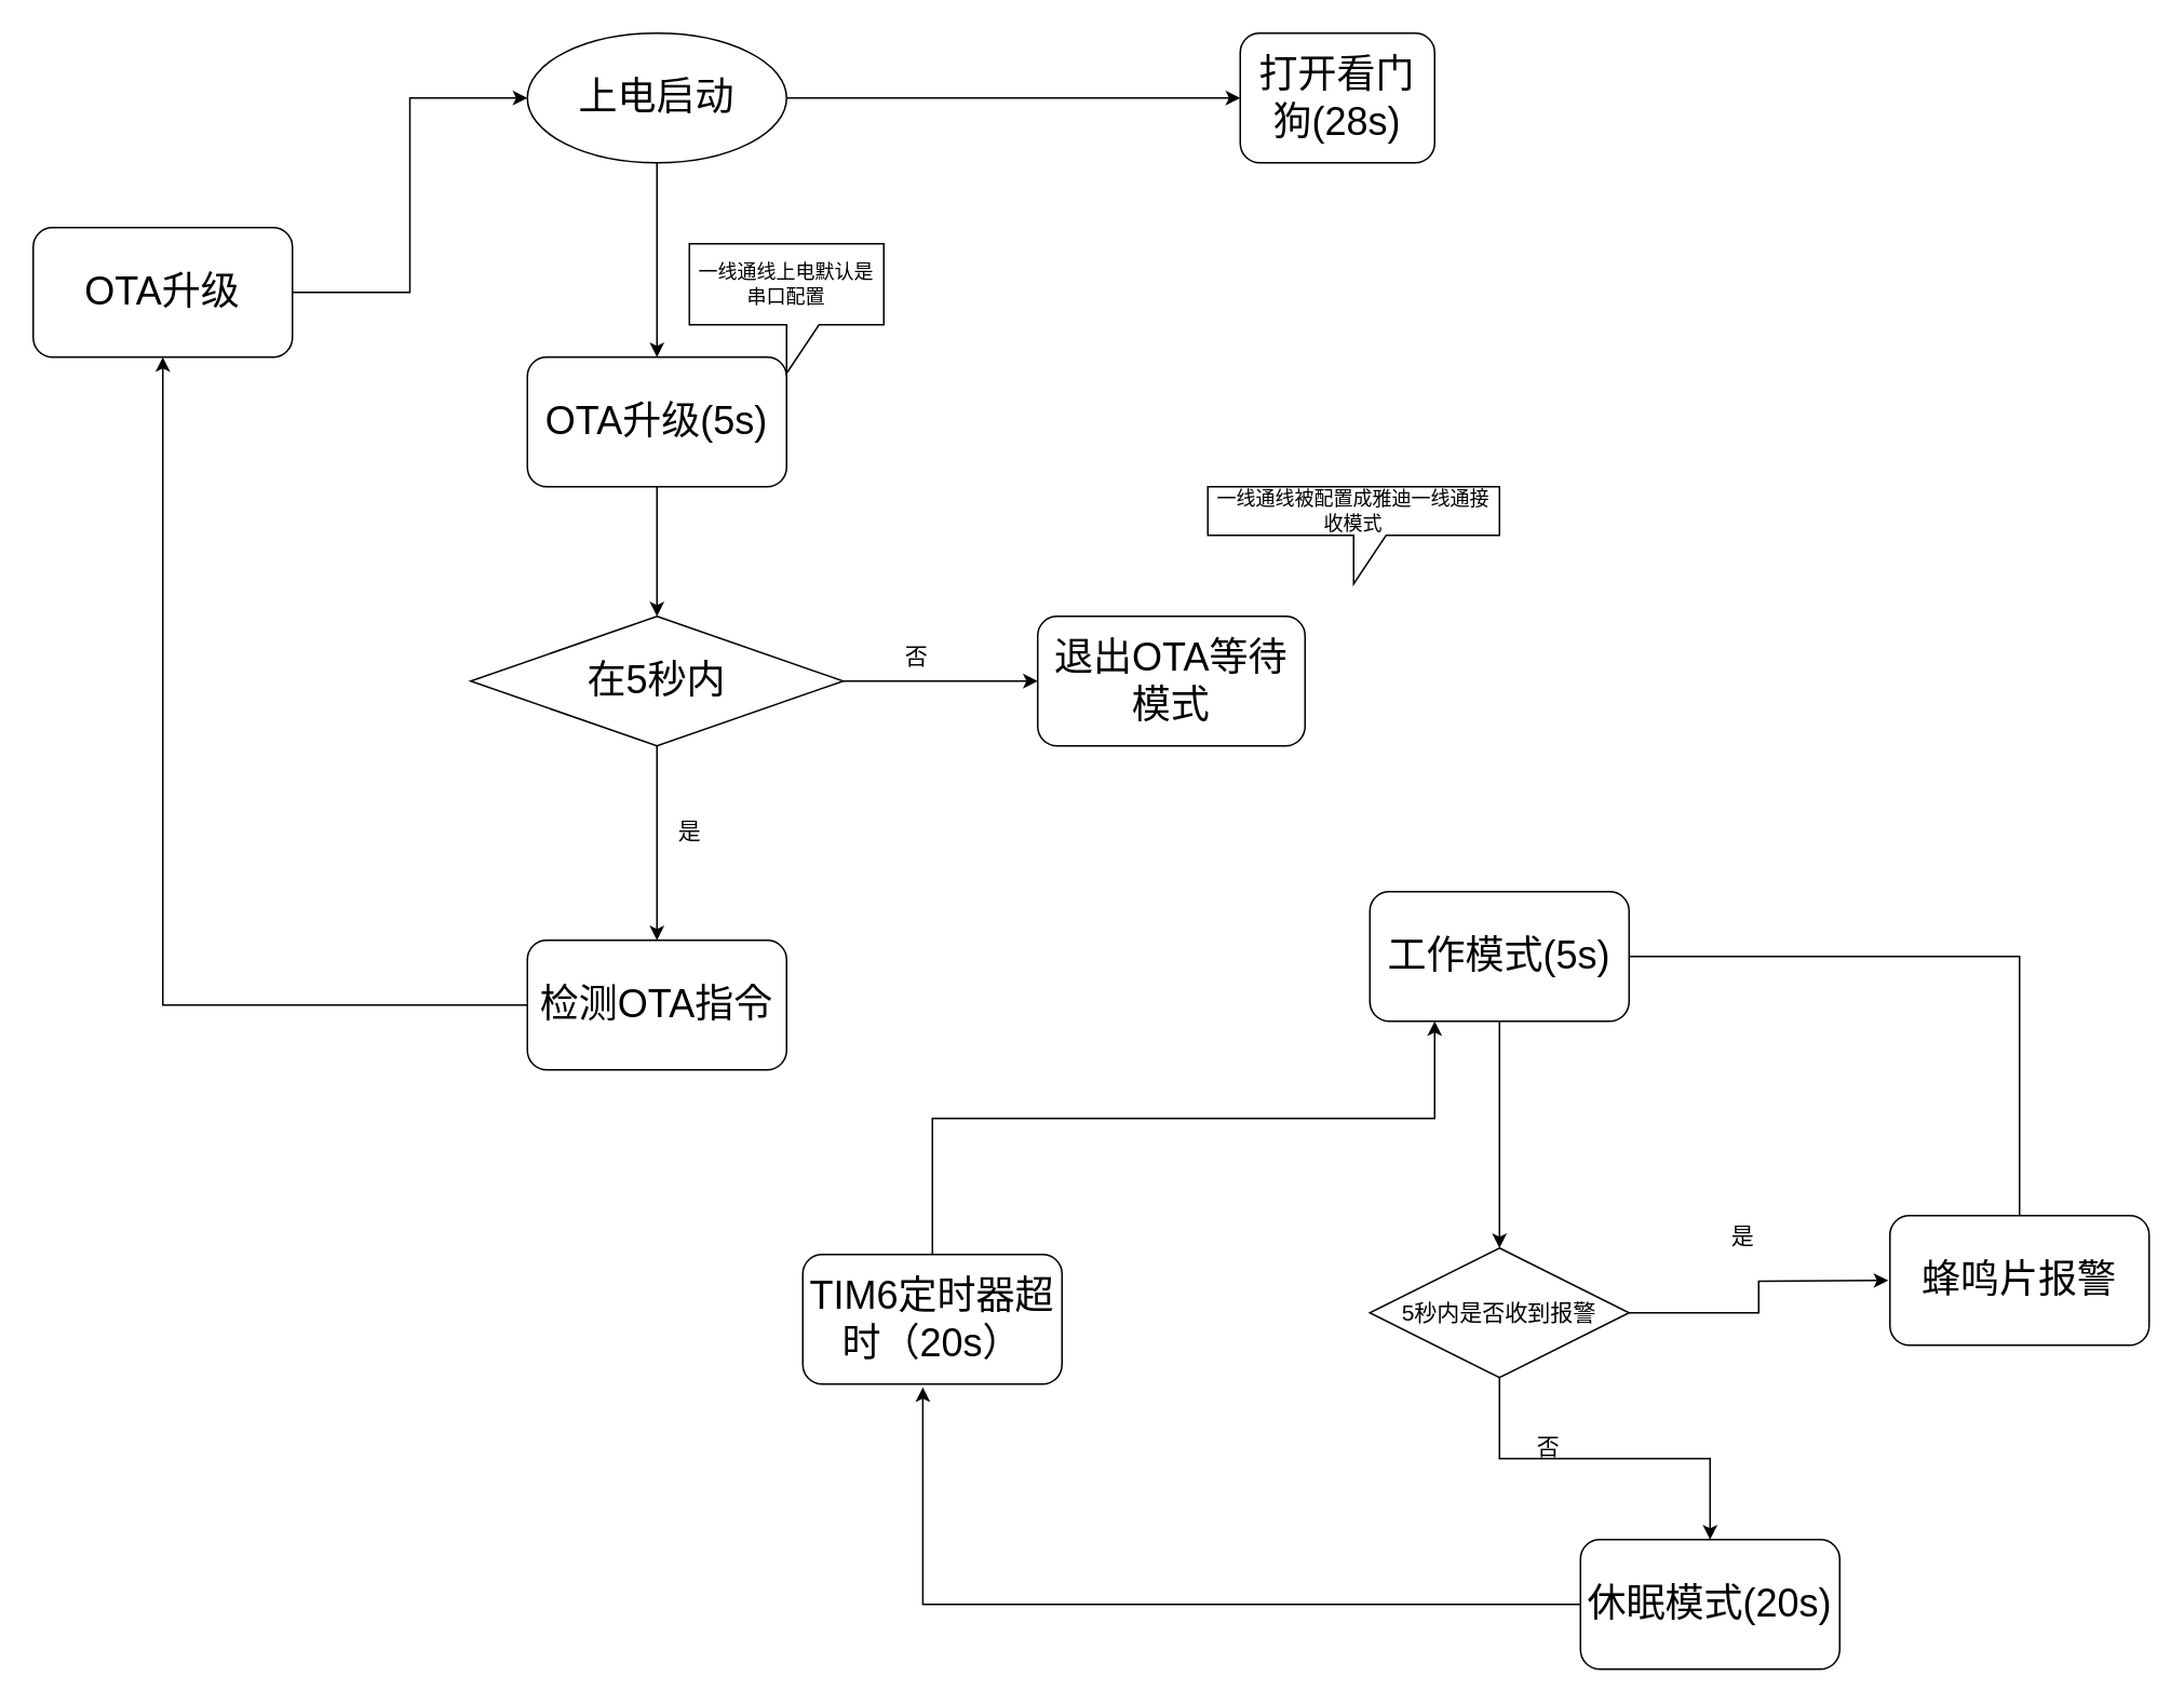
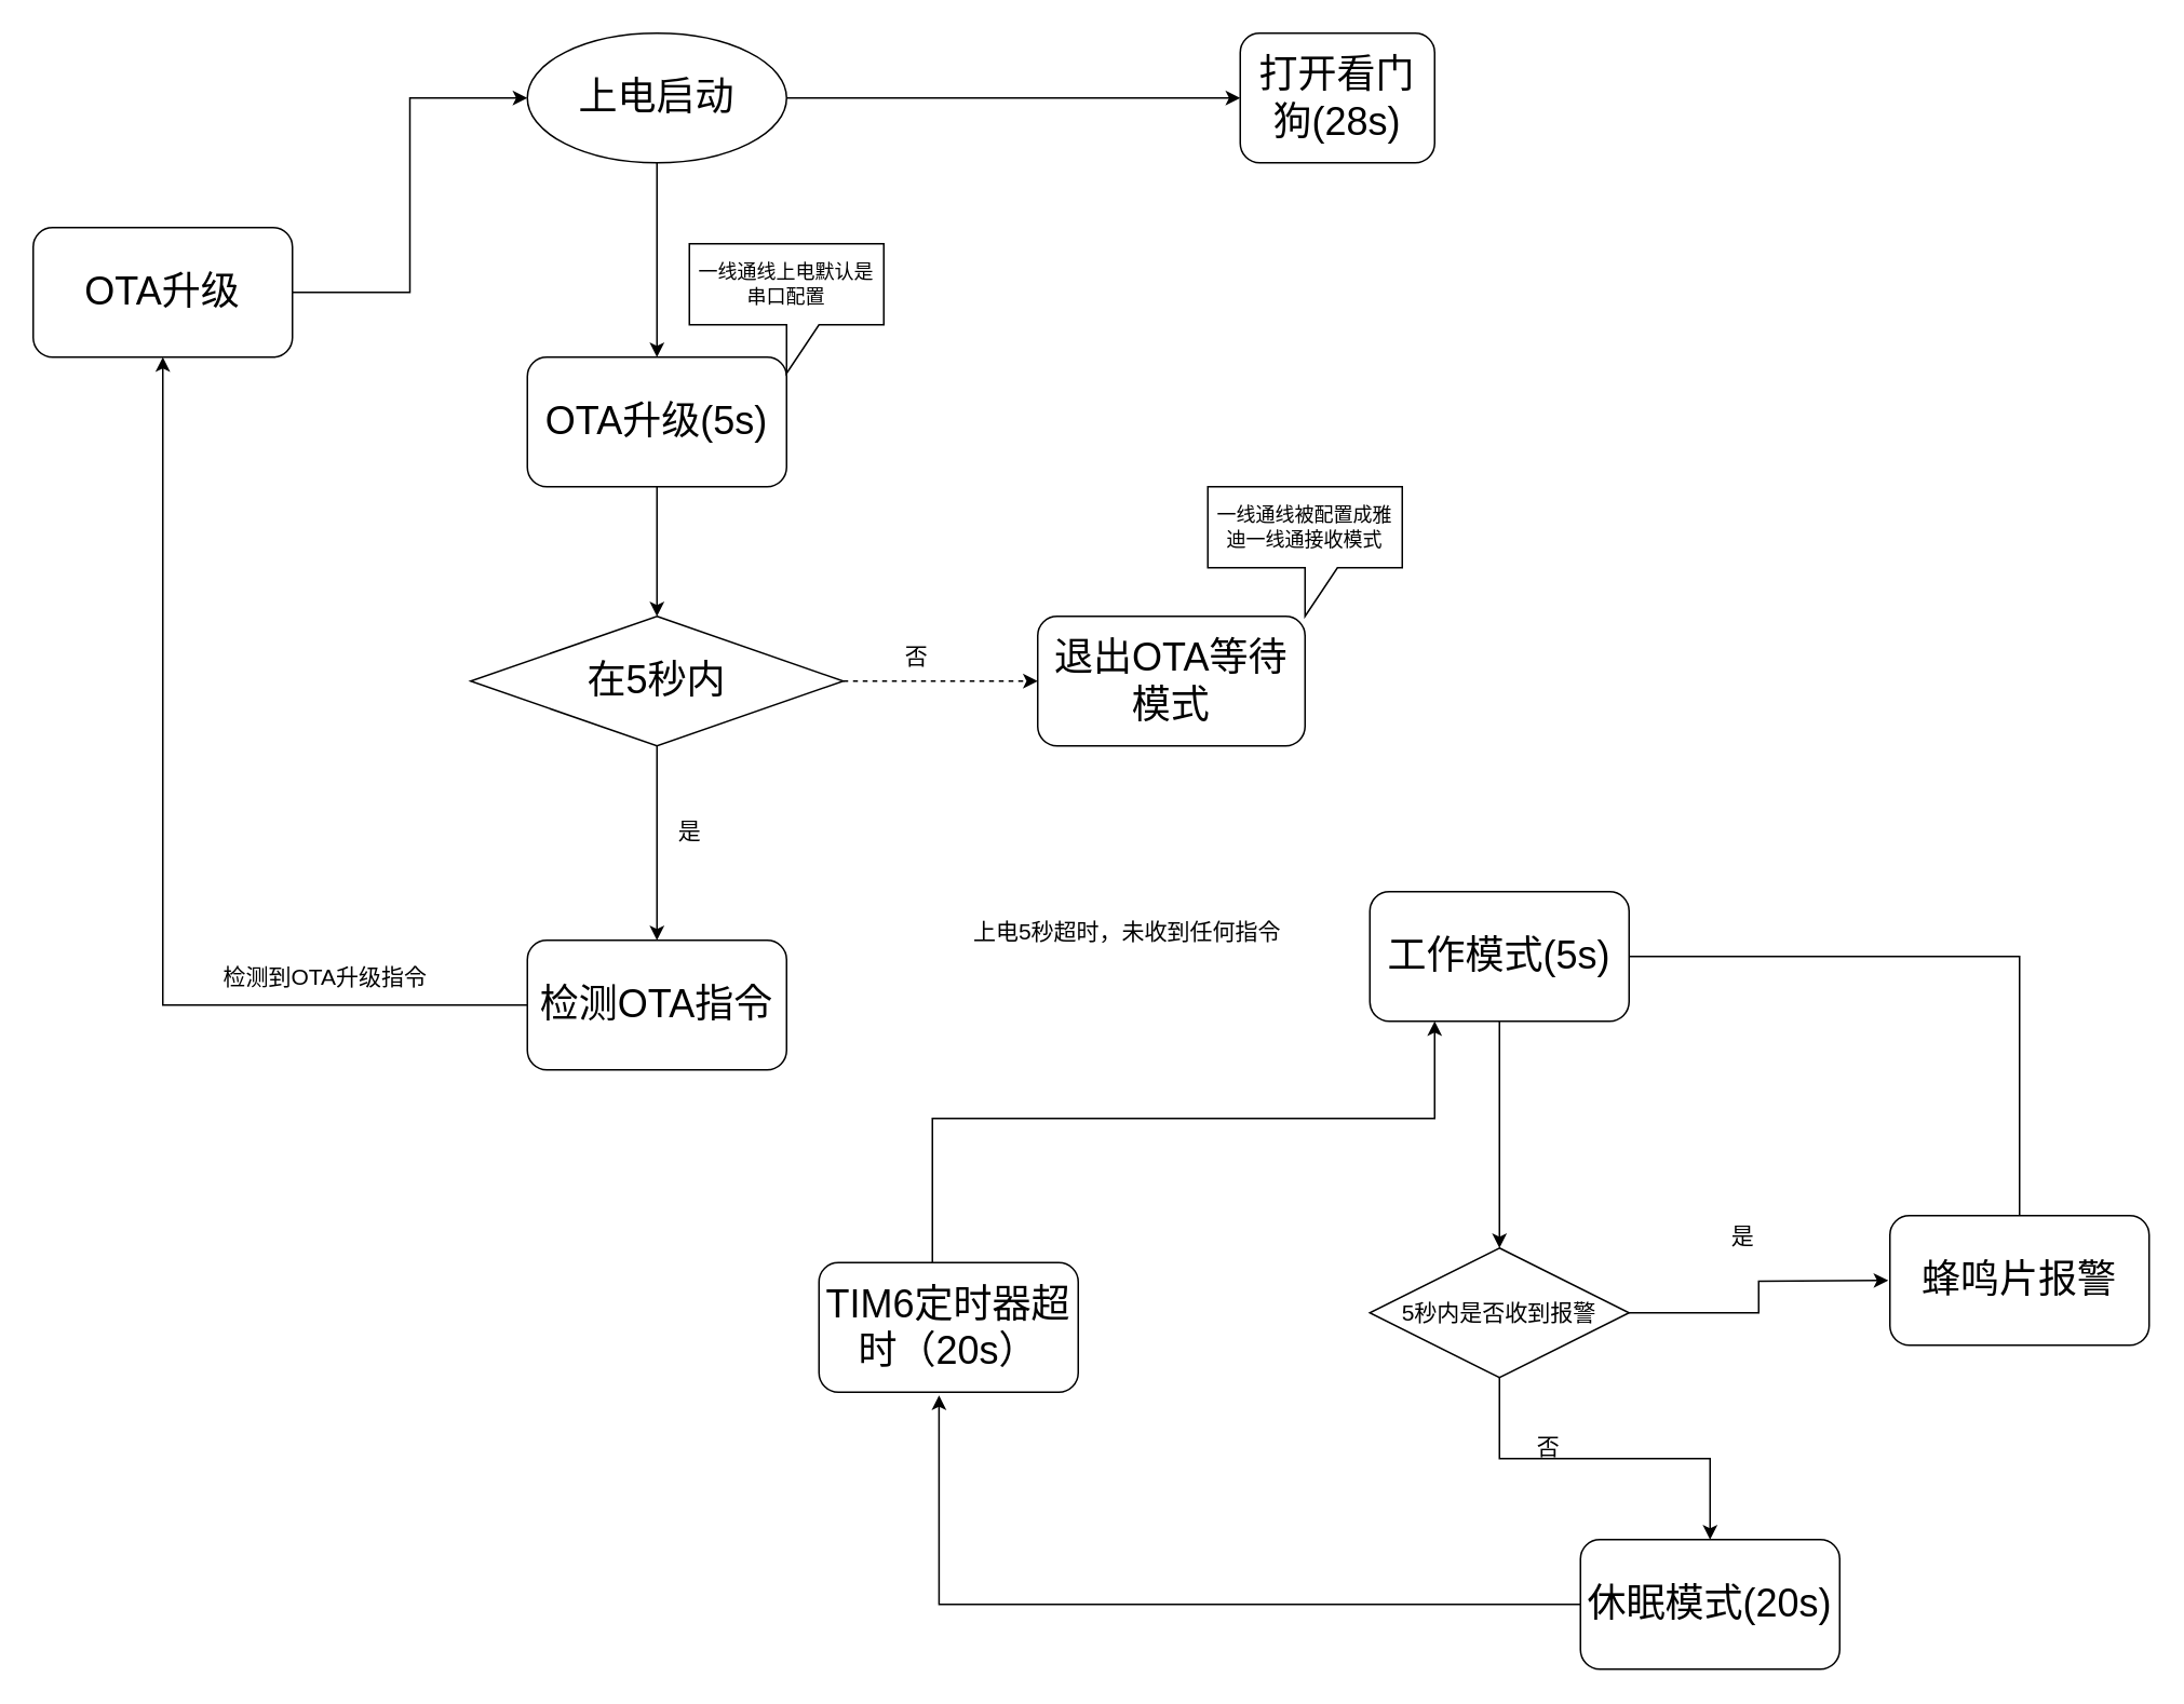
- <mxCell id="34" value="一线通线被配置成雅迪一线通接收模式" style="shape=callout;whiteSpace=wrap;html=1;perimeter=calloutPerimeter;" vertex="1" parent="1"><mxGeometry x="745" y="300" width="180" height="60" as="geometry" /></mxCell>
+ <mxCell id="34" value="一线通线被配置成雅迪一线通接收模式" style="shape=callout;whiteSpace=wrap;html=1;perimeter=calloutPerimeter;" vertex="1" parent="1"><mxGeometry x="745" y="300" width="120" height="80" as="geometry" /></mxCell>
- <mxCell id="27" style="edgeStyle=orthogonalEdgeStyle;rounded=0;orthogonalLoop=1;jettySize=auto;html=1;entryX=0;entryY=0.5;entryDx=0;entryDy=0;" edge="1" parent="1" source="28" target="32"><mxGeometry relative="1" as="geometry" /></mxCell>
+ <mxCell id="27" style="edgeStyle=orthogonalEdgeStyle;rounded=0;orthogonalLoop=1;jettySize=auto;html=1;entryX=0;entryY=0.5;entryDx=0;entryDy=0;dashed=1;" edge="1" parent="1" source="28" target="32"><mxGeometry relative="1" as="geometry" /></mxCell>
+ <mxCell id="12" value="&lt;font style=&quot;font-size: 14px;&quot;&gt;上电5秒超时，未收到任何指令&lt;/font&gt;" style="text;html=1;align=center;verticalAlign=middle;resizable=0;points=[];autosize=1;strokeColor=none;fillColor=none;" parent="1" vertex="1"><mxGeometry x="590" y="560" width="210" height="30" as="geometry" /></mxCell>
+ <mxCell id="11" value="&lt;font style=&quot;font-size: 14px;&quot;&gt;检测到OTA升级指令&lt;/font&gt;" style="text;html=1;align=center;verticalAlign=middle;resizable=0;points=[];autosize=1;strokeColor=none;fillColor=none;" parent="1" vertex="1"><mxGeometry x="125" y="588" width="150" height="30" as="geometry" /></mxCell>
- <mxCell id="14" value="&lt;span style=&quot;font-size: 24px;&quot;&gt;TIM6定时器超时（20s）&lt;/span&gt;" style="rounded=1;whiteSpace=wrap;html=1;" parent="1" vertex="1"><mxGeometry x="495" y="774" width="160" height="80" as="geometry" /></mxCell>
+ <mxCell id="14" value="&lt;span style=&quot;font-size: 24px;&quot;&gt;TIM6定时器超时（20s）&lt;/span&gt;" style="rounded=1;whiteSpace=wrap;html=1;" parent="1" vertex="1"><mxGeometry x="505" y="779" width="160" height="80" as="geometry" /></mxCell>
